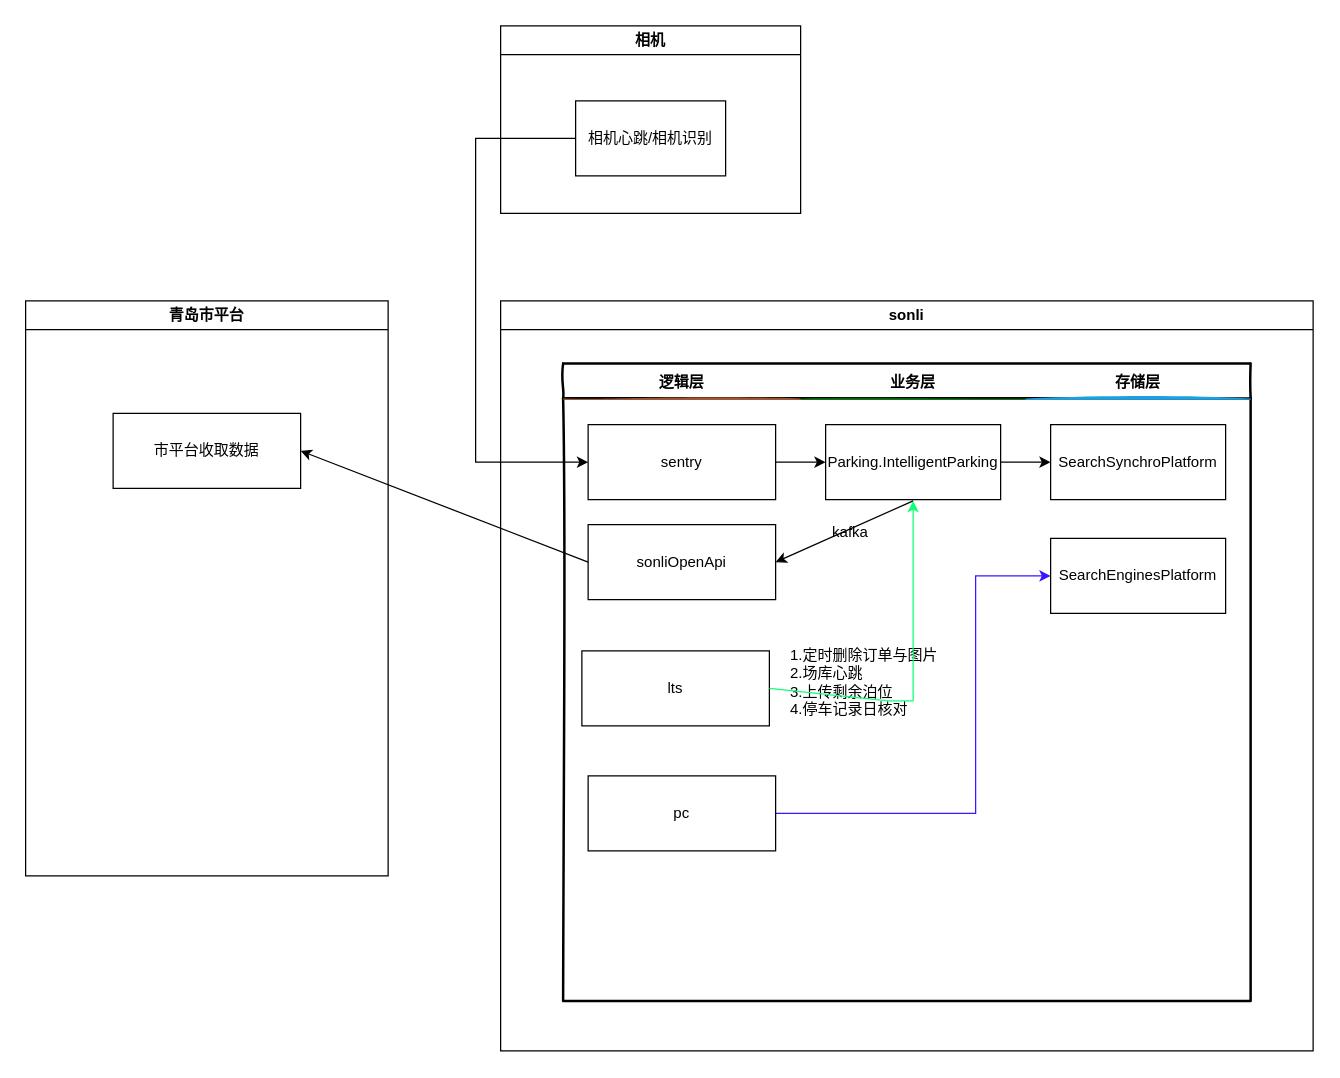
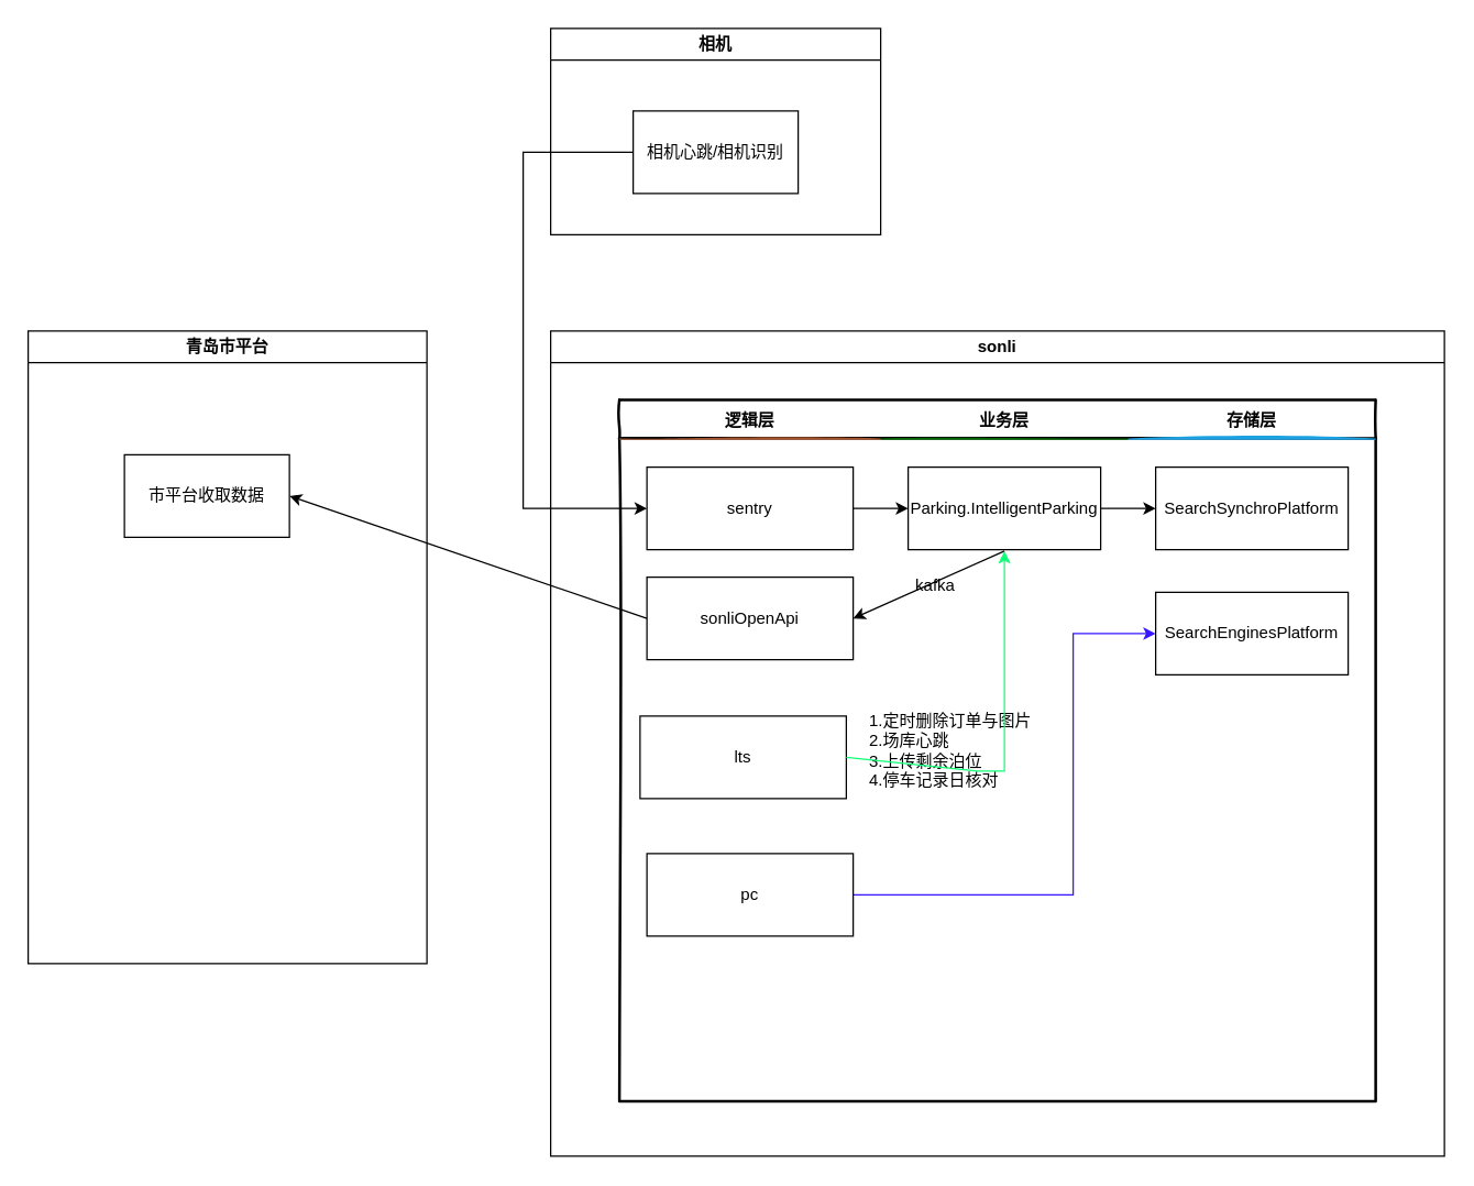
- <mxCell id="22" value="市平台收取数据" style="rounded=0;whiteSpace=wrap;html=1;" vertex="1" parent="21"><mxGeometry x="70" y="90" width="150" height="60" as="geometry" /></mxCell>
+ <mxCell id="22" value="市平台收取数据" style="rounded=0;whiteSpace=wrap;html=1;" vertex="1" parent="21"><mxGeometry x="70" y="90" width="120" height="60" as="geometry" /></mxCell>
